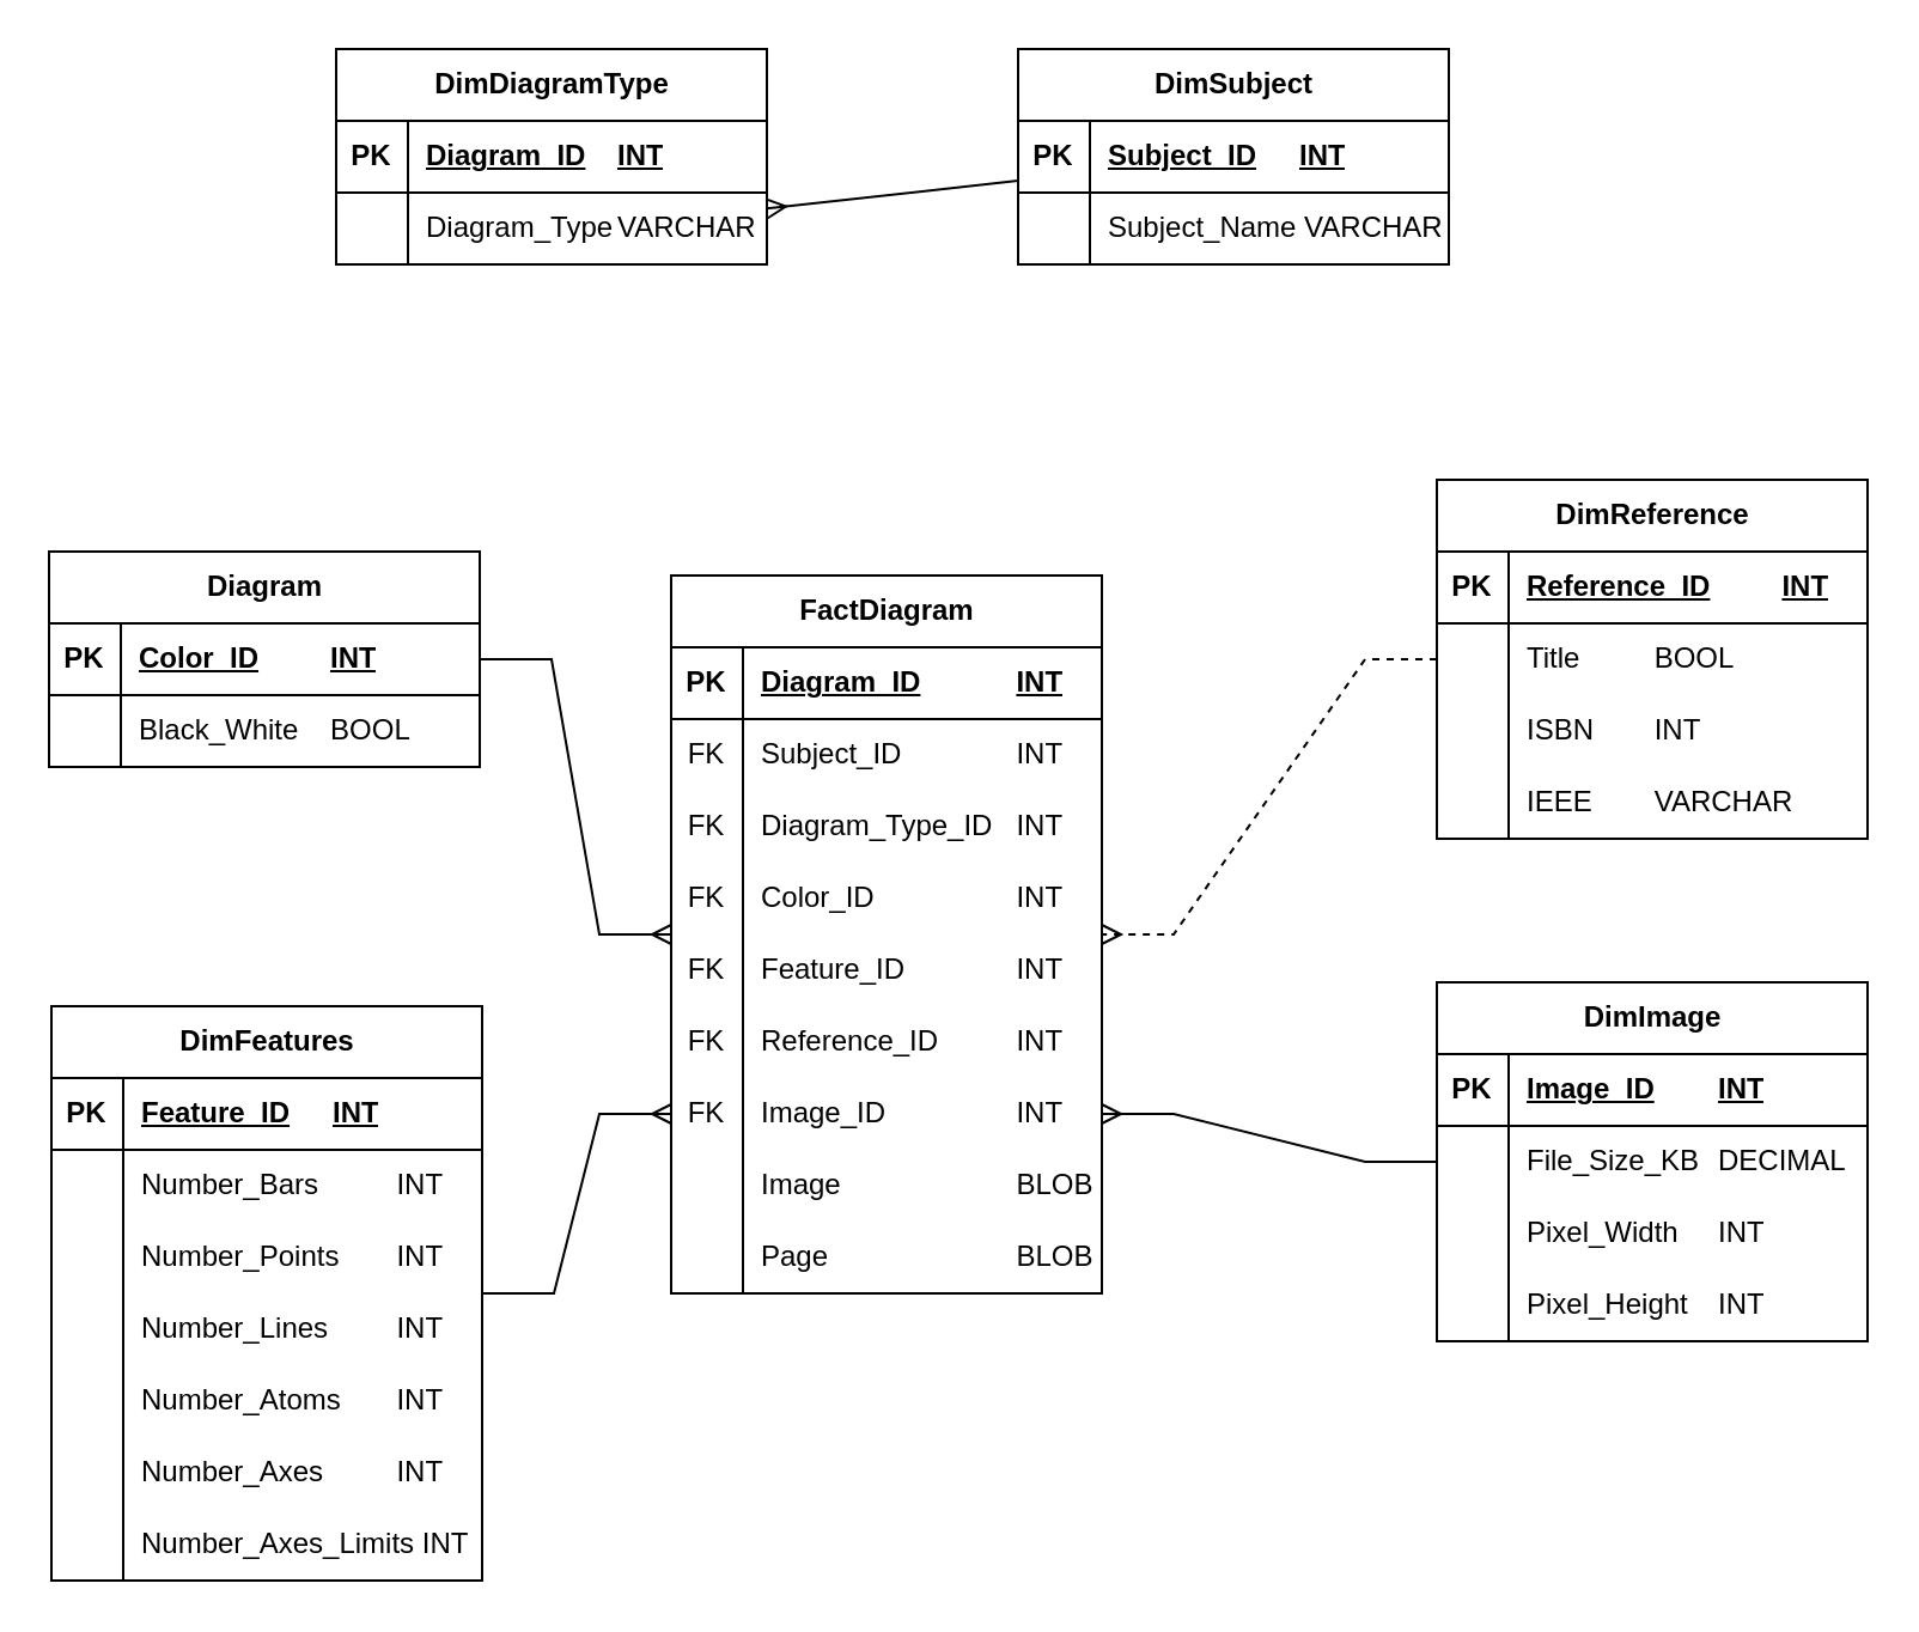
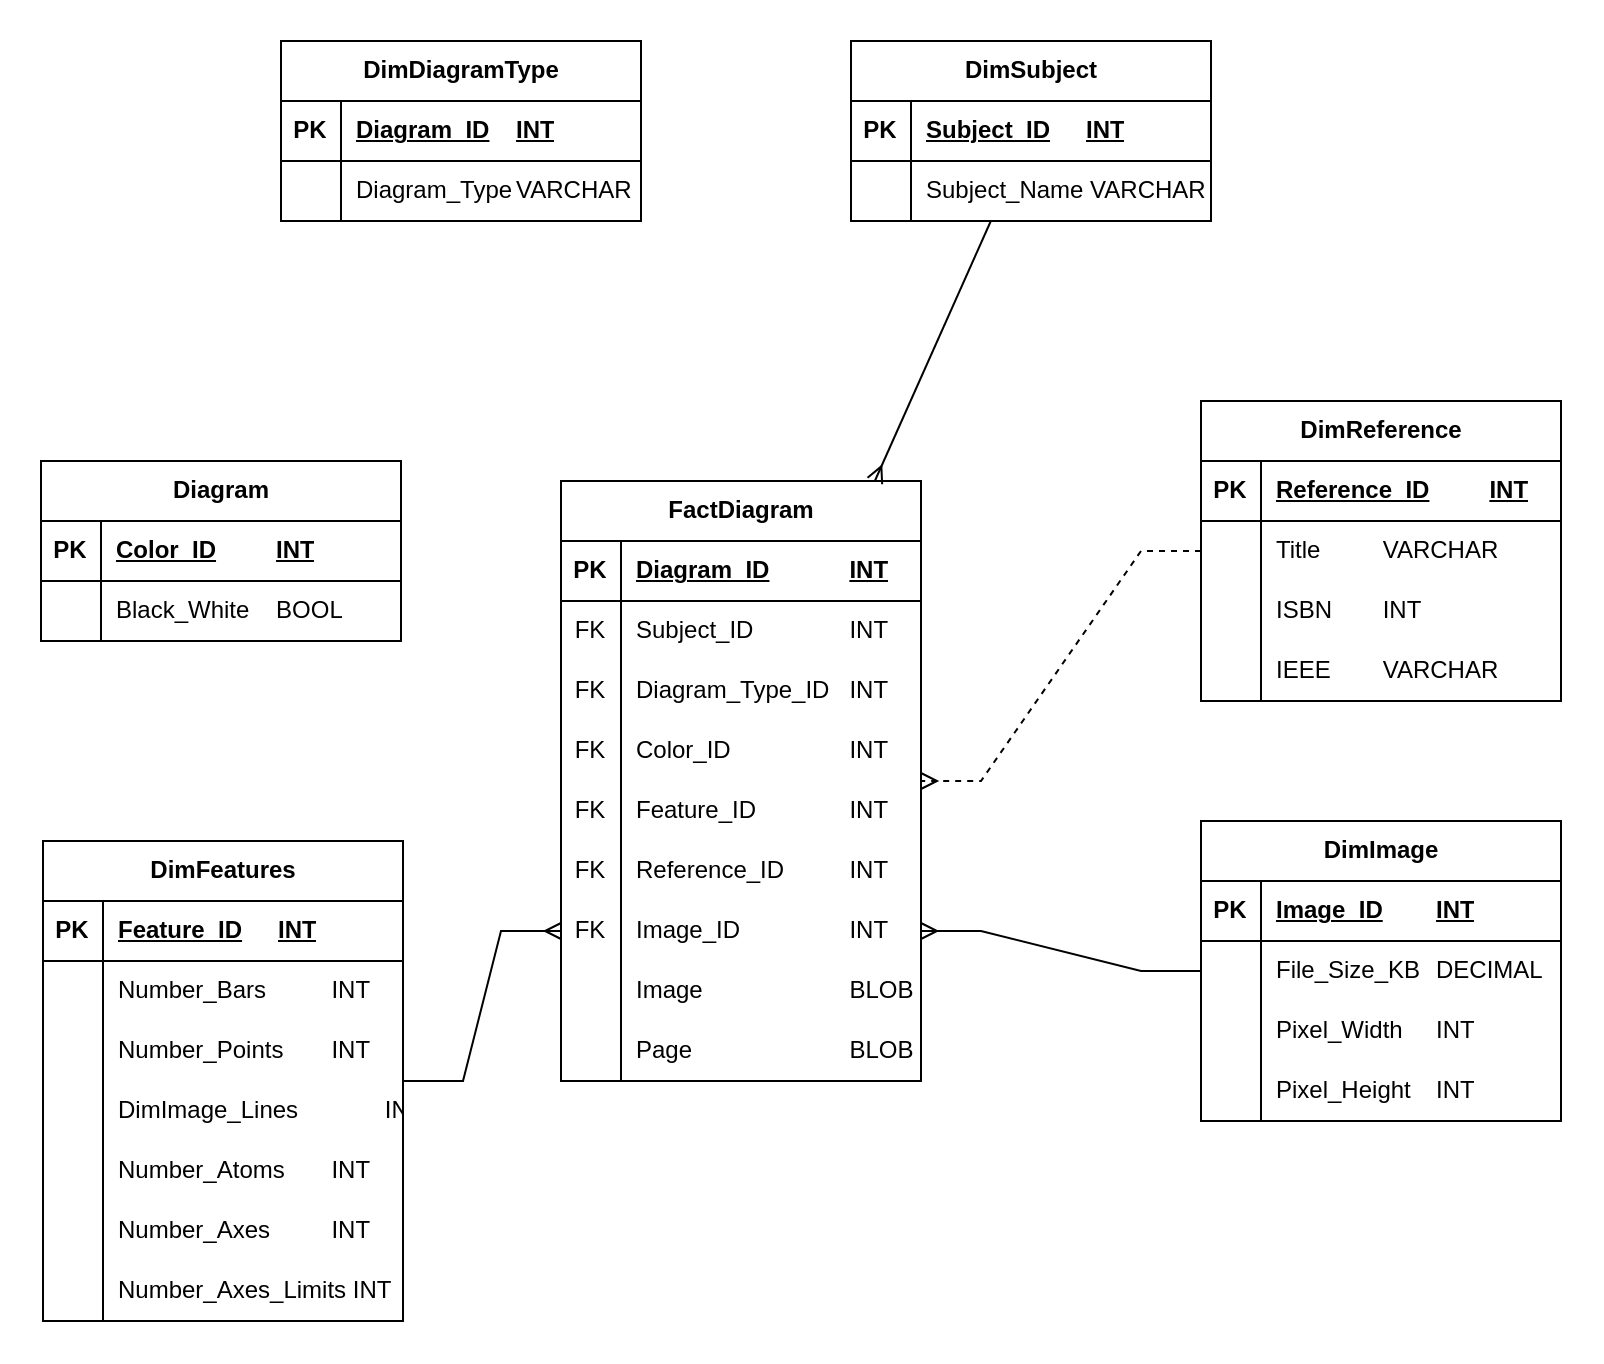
- <mxCell id="99" value="" style="fontSize=12;html=1;endArrow=ERmany;rounded=0;" parent="1" source="66" target="65" edge="1"><mxGeometry width="100" height="100" relative="1" as="geometry"><mxPoint x="505" y="140" as="sourcePoint" /><mxPoint x="360" y="510" as="targetPoint" /></mxGeometry></mxCell>
+ <mxCell id="99" value="" style="fontSize=12;html=1;endArrow=ERmany;rounded=0;" parent="1" source="66" target="2" edge="1"><mxGeometry width="100" height="100" relative="1" as="geometry"><mxPoint x="505" y="140" as="sourcePoint" /><mxPoint x="360" y="510" as="targetPoint" /></mxGeometry></mxCell>
- <mxCell id="79" value="Title&lt;span style=&quot;white-space: pre;&quot;&gt;&#09;&lt;/span&gt;&lt;span style=&quot;white-space: pre;&quot;&gt;&#09;&lt;/span&gt;BOOL" style="shape=partialRectangle;connectable=0;fillColor=none;top=0;left=0;bottom=0;right=0;align=left;spacingLeft=6;overflow=hidden;whiteSpace=wrap;html=1;" parent="77" vertex="1"><mxGeometry x="30" width="150" height="30" as="geometry"><mxRectangle width="150" height="30" as="alternateBounds" /></mxGeometry></mxCell>
+ <mxCell id="79" value="Title&lt;span style=&quot;white-space: pre;&quot;&gt;&#09;&lt;/span&gt;&lt;span style=&quot;white-space: pre;&quot;&gt;&#09;&lt;/span&gt;VARCHAR" style="shape=partialRectangle;connectable=0;fillColor=none;top=0;left=0;bottom=0;right=0;align=left;spacingLeft=6;overflow=hidden;whiteSpace=wrap;html=1;" parent="77" vertex="1"><mxGeometry x="30" width="150" height="30" as="geometry"><mxRectangle width="150" height="30" as="alternateBounds" /></mxGeometry></mxCell>
- <mxCell id="102" value="" style="edgeStyle=entityRelationEdgeStyle;fontSize=12;html=1;endArrow=ERmany;rounded=0;" parent="1" source="52" target="2" edge="1"><mxGeometry width="100" height="100" relative="1" as="geometry"><mxPoint x="400" y="430" as="sourcePoint" /><mxPoint x="500" y="330" as="targetPoint" /></mxGeometry></mxCell>
- <mxCell id="42" value="Number_Lines&lt;span style=&quot;white-space: pre;&quot;&gt;&#09;&lt;/span&gt;&lt;span style=&quot;white-space: pre;&quot;&gt;&#09;&lt;/span&gt;INT" style="shape=partialRectangle;connectable=0;fillColor=none;top=0;left=0;bottom=0;right=0;align=left;spacingLeft=6;overflow=hidden;whiteSpace=wrap;html=1;" parent="40" vertex="1"><mxGeometry x="30" width="150" height="30" as="geometry"><mxRectangle width="150" height="30" as="alternateBounds" /></mxGeometry></mxCell>
+ <mxCell id="42" value="DimImage_Lines&lt;span style=&quot;white-space: pre;&quot;&gt;&#09;&lt;/span&gt;&lt;span style=&quot;white-space: pre;&quot;&gt;&#09;&lt;/span&gt;INT" style="shape=partialRectangle;connectable=0;fillColor=none;top=0;left=0;bottom=0;right=0;align=left;spacingLeft=6;overflow=hidden;whiteSpace=wrap;html=1;" parent="40" vertex="1"><mxGeometry x="30" width="150" height="30" as="geometry"><mxRectangle width="150" height="30" as="alternateBounds" /></mxGeometry></mxCell>
